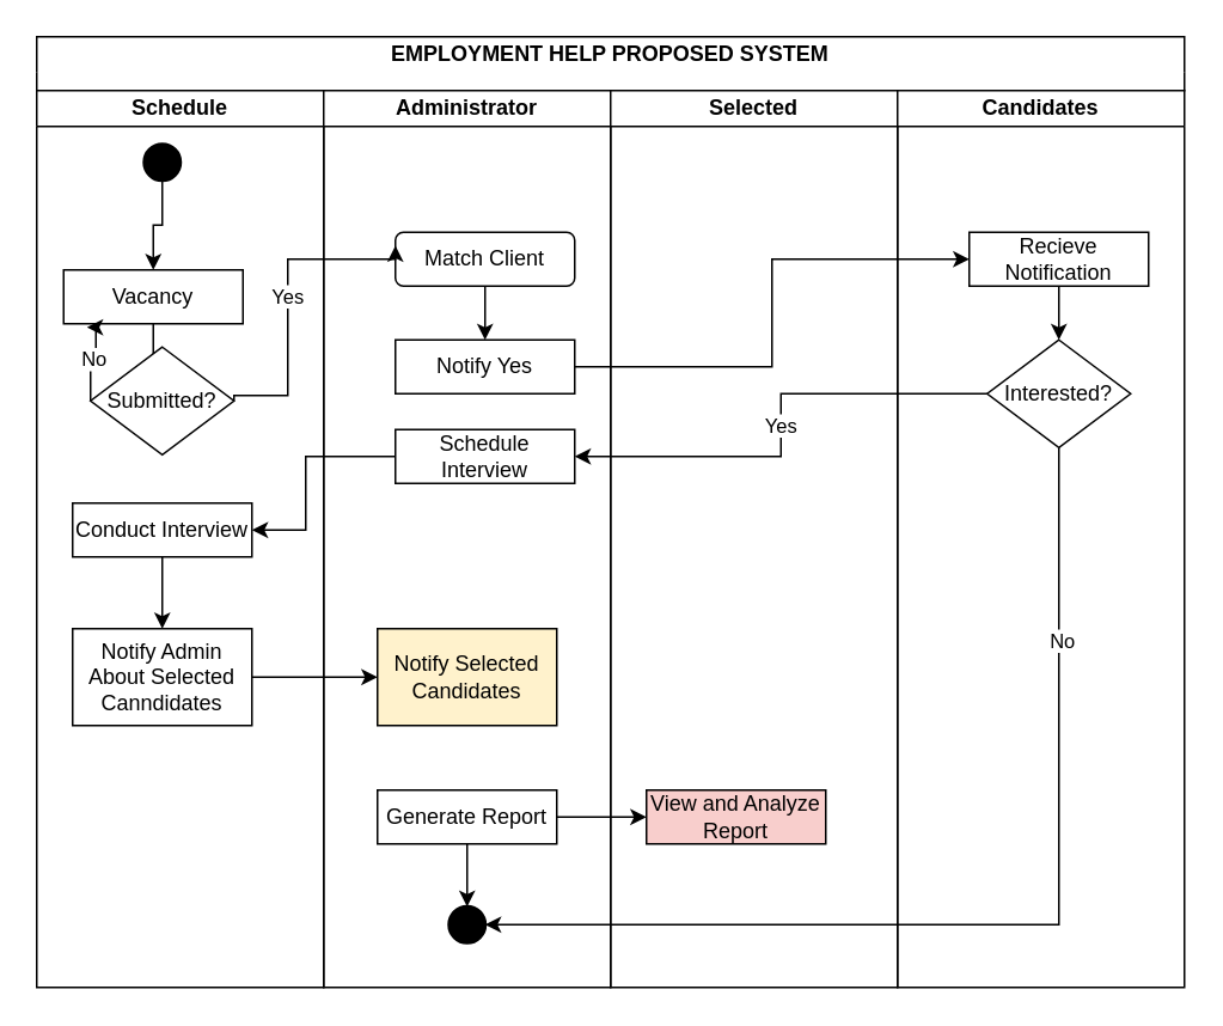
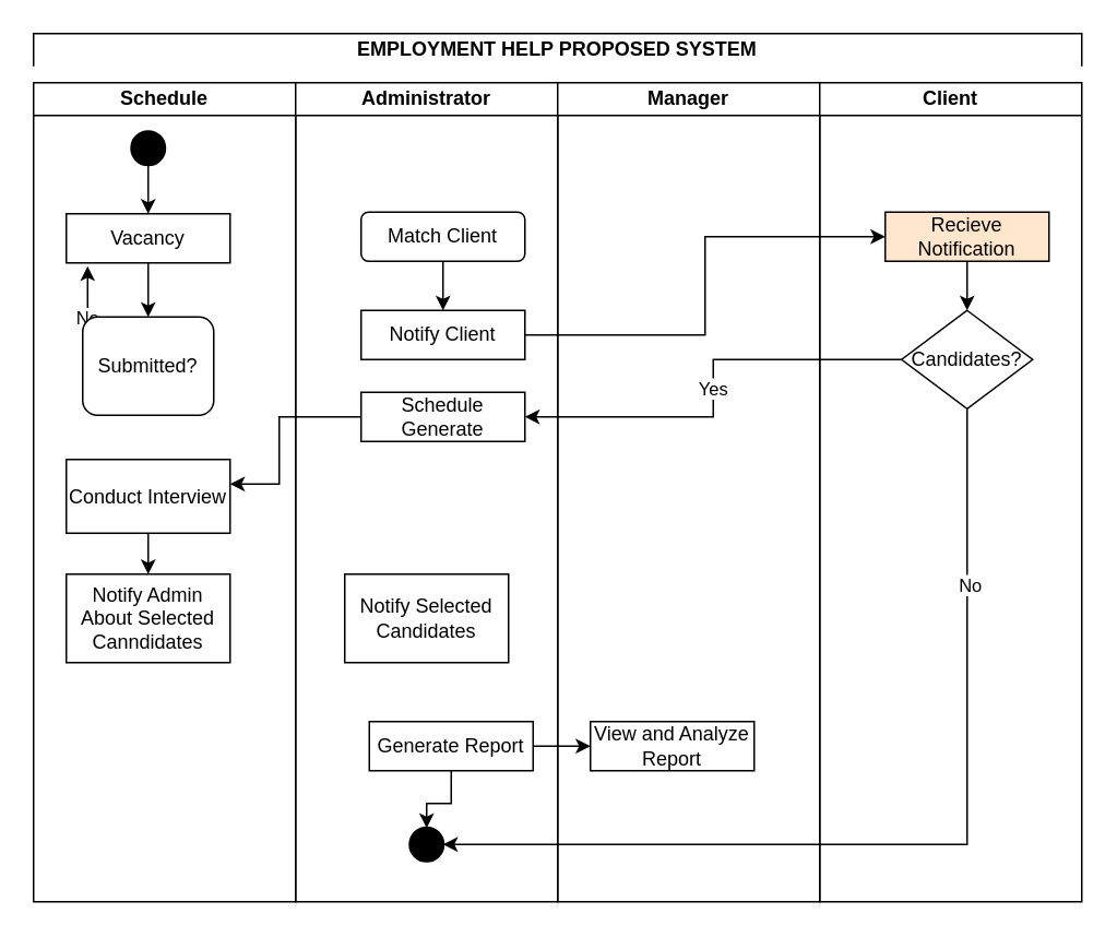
- <mxCell id="2" value="&lt;b&gt;EMPLOYMENT HELP PROPOSED SYSTEM&lt;/b&gt;" style="swimlane;html=1;startSize=20;fontStyle=0;collapsible=0;horizontal=1;swimlaneLine=0;fillColor=none;whiteSpace=wrap;" vertex="1" parent="1"><mxGeometry x="20" y="20" width="640" height="30" as="geometry" /></mxCell>
+ <mxCell id="2" value="&lt;b&gt;EMPLOYMENT HELP PROPOSED SYSTEM&lt;/b&gt;" style="swimlane;html=1;startSize=20;fontStyle=0;collapsible=0;horizontal=1;swimlaneLine=0;fillColor=none;whiteSpace=wrap;" vertex="1" parent="1"><mxGeometry x="20" y="20" width="640" height="20" as="geometry" /></mxCell>
- <mxCell id="22" value="Selected" style="swimlane;startSize=20;whiteSpace=wrap;html=1;" vertex="1" parent="1"><mxGeometry x="340" y="50" width="160" height="500" as="geometry"><mxRectangle x="460" y="110" width="50" height="40" as="alternateBounds" /></mxGeometry></mxCell>
+ <mxCell id="22" value="Manager" style="swimlane;startSize=20;whiteSpace=wrap;html=1;" vertex="1" parent="1"><mxGeometry x="340" y="50" width="160" height="500" as="geometry"><mxRectangle x="460" y="110" width="50" height="40" as="alternateBounds" /></mxGeometry></mxCell>
- <mxCell id="32" value="Candidates" style="swimlane;startSize=20;whiteSpace=wrap;html=1;" vertex="1" parent="1"><mxGeometry x="500" y="50" width="160" height="500" as="geometry" /></mxCell>
+ <mxCell id="32" value="Client" style="swimlane;startSize=20;whiteSpace=wrap;html=1;" vertex="1" parent="1"><mxGeometry x="500" y="50" width="160" height="500" as="geometry" /></mxCell>
- <mxCell id="34" value="Recieve Notification" style="rounded=0;whiteSpace=wrap;html=1;align=center;" vertex="1" parent="32"><mxGeometry x="40" y="79" width="100" height="30" as="geometry" /></mxCell>
+ <mxCell id="34" value="Recieve Notification" style="rounded=0;whiteSpace=wrap;html=1;align=center;fillColor=#ffe6cc;" vertex="1" parent="32"><mxGeometry x="40" y="79" width="100" height="30" as="geometry" /></mxCell>
- <mxCell id="7" value="Vacancy" style="rounded=0;whiteSpace=wrap;html=1;align=center;" vertex="1" parent="3"><mxGeometry x="15" y="100" width="100" height="30" as="geometry" /></mxCell>
+ <mxCell id="7" value="Vacancy" style="rounded=0;whiteSpace=wrap;html=1;align=center;" vertex="1" parent="3"><mxGeometry x="20" y="80" width="100" height="30" as="geometry" /></mxCell>
- <mxCell id="24" value="Yes" style="edgeStyle=orthogonalEdgeStyle;rounded=0;orthogonalLoop=1;jettySize=auto;html=1;exitX=1;exitY=0.5;exitDx=0;exitDy=0;entryX=0;entryY=0.25;entryDx=0;entryDy=0;" edge="1" parent="1" source="9" target="15"><mxGeometry relative="1" as="geometry"><Array as="points"><mxPoint x="130" y="220" /><mxPoint x="160" y="220" /><mxPoint x="160" y="144" /><mxPoint x="220" y="144" /></Array></mxGeometry></mxCell>
- <mxCell id="16" value="Notify Yes" style="rounded=0;whiteSpace=wrap;html=1;align=center;" vertex="1" parent="13"><mxGeometry x="40" y="139" width="100" height="30" as="geometry" /></mxCell>
+ <mxCell id="16" value="Notify Client" style="rounded=0;whiteSpace=wrap;html=1;align=center;" vertex="1" parent="13"><mxGeometry x="40" y="139" width="100" height="30" as="geometry" /></mxCell>
- <mxCell id="35" value="Interested?" style="rhombus;whiteSpace=wrap;html=1;" vertex="1" parent="32"><mxGeometry x="50" y="139" width="80" height="60" as="geometry" /></mxCell>
+ <mxCell id="35" value="Candidates?" style="rhombus;whiteSpace=wrap;html=1;" vertex="1" parent="32"><mxGeometry x="50" y="139" width="80" height="60" as="geometry" /></mxCell>
- <mxCell id="9" value="Submitted?" style="rhombus;whiteSpace=wrap;html=1;" vertex="1" parent="3"><mxGeometry x="30" y="143" width="80" height="60" as="geometry" /></mxCell>
+ <mxCell id="9" value="Submitted?" style="whiteSpace=wrap;html=1;rounded=1;" vertex="1" parent="3"><mxGeometry x="30" y="143" width="80" height="60" as="geometry" /></mxCell>
- <mxCell id="17" value="Schedule Interview" style="rounded=0;whiteSpace=wrap;html=1;align=center;" vertex="1" parent="13"><mxGeometry x="40" y="189" width="100" height="30" as="geometry" /></mxCell>
+ <mxCell id="17" value="Schedule Generate" style="rounded=0;whiteSpace=wrap;html=1;align=center;" vertex="1" parent="13"><mxGeometry x="40" y="189" width="100" height="30" as="geometry" /></mxCell>
- <mxCell id="11" value="Conduct Interview" style="rounded=0;whiteSpace=wrap;html=1;align=center;" vertex="1" parent="3"><mxGeometry x="20" y="230" width="100" height="30" as="geometry" /></mxCell>
+ <mxCell id="11" value="Conduct Interview" style="rounded=0;whiteSpace=wrap;html=1;align=center;" vertex="1" parent="3"><mxGeometry x="20" y="230" width="100" height="45" as="geometry" /></mxCell>
- <mxCell id="28" value="" style="edgeStyle=orthogonalEdgeStyle;rounded=0;orthogonalLoop=1;jettySize=auto;html=1;" edge="1" parent="1" source="12" target="18"><mxGeometry relative="1" as="geometry" /></mxCell>
- <mxCell id="18" value="Notify Selected Candidates" style="rounded=0;whiteSpace=wrap;html=1;align=center;fillColor=#fff2cc;" vertex="1" parent="13"><mxGeometry x="30" y="300" width="100" height="54" as="geometry" /></mxCell>
+ <mxCell id="18" value="Notify Selected Candidates" style="rounded=0;whiteSpace=wrap;html=1;align=center;" vertex="1" parent="13"><mxGeometry x="30" y="300" width="100" height="54" as="geometry" /></mxCell>
- <mxCell id="20" value="Generate Report" style="rounded=0;whiteSpace=wrap;html=1;align=center;" vertex="1" parent="13"><mxGeometry x="30" y="390" width="100" height="30" as="geometry" /></mxCell>
+ <mxCell id="20" value="Generate Report" style="rounded=0;whiteSpace=wrap;html=1;align=center;" vertex="1" parent="13"><mxGeometry x="45" y="390" width="100" height="30" as="geometry" /></mxCell>
- <mxCell id="23" value="View and Analyze Report" style="rounded=0;whiteSpace=wrap;html=1;align=center;fillColor=#f8cecc;" vertex="1" parent="22"><mxGeometry x="20" y="390" width="100" height="30" as="geometry" /></mxCell>
+ <mxCell id="23" value="View and Analyze Report" style="rounded=0;whiteSpace=wrap;html=1;align=center;" vertex="1" parent="22"><mxGeometry x="20" y="390" width="100" height="30" as="geometry" /></mxCell>
